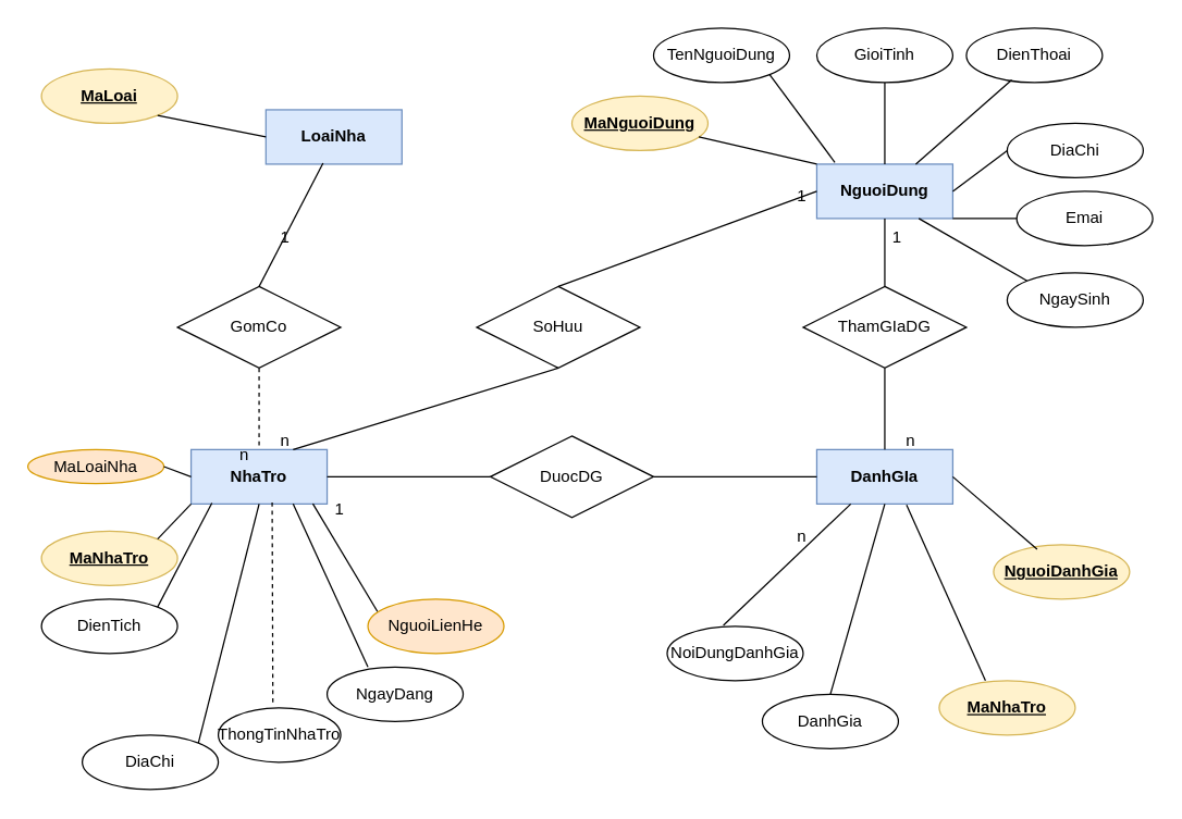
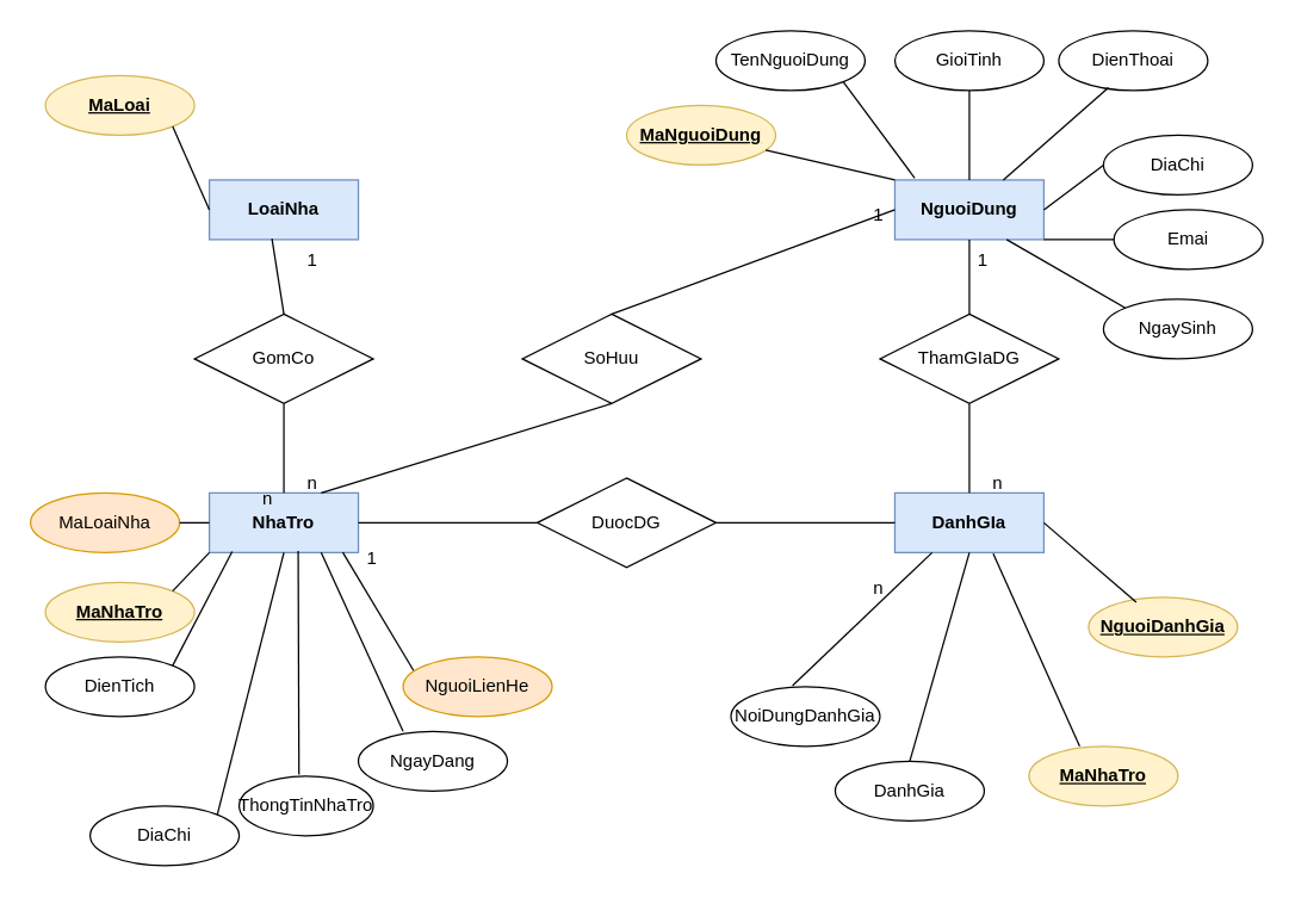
- <mxCell id="2" value="LoaiNha&lt;br&gt;" style="whiteSpace=wrap;html=1;align=center;fillColor=#dae8fc;strokeColor=#6c8ebf;fontStyle=1" parent="1" vertex="1"><mxGeometry x="195" y="80" width="100" height="40" as="geometry" /></mxCell>
+ <mxCell id="2" value="LoaiNha&lt;br&gt;" style="whiteSpace=wrap;html=1;align=center;fillColor=#dae8fc;strokeColor=#6c8ebf;fontStyle=1" parent="1" vertex="1"><mxGeometry x="140" y="120" width="100" height="40" as="geometry" /></mxCell>
- <mxCell id="10" value="" style="endArrow=none;html=1;rounded=0;exitX=0.5;exitY=1;exitDx=0;exitDy=0;entryX=0.5;entryY=0;entryDx=0;entryDy=0;dashed=1;" parent="1" source="6" target="4" edge="1"><mxGeometry relative="1" as="geometry"><mxPoint x="240" y="310" as="sourcePoint" /><mxPoint x="400" y="310" as="targetPoint" /></mxGeometry></mxCell>
+ <mxCell id="10" value="" style="endArrow=none;html=1;rounded=0;exitX=0.5;exitY=1;exitDx=0;exitDy=0;entryX=0.5;entryY=0;entryDx=0;entryDy=0;" parent="1" source="6" target="4" edge="1"><mxGeometry relative="1" as="geometry"><mxPoint x="240" y="310" as="sourcePoint" /><mxPoint x="400" y="310" as="targetPoint" /></mxGeometry></mxCell>
- <mxCell id="27" value="MaLoaiNha" style="ellipse;whiteSpace=wrap;html=1;align=center;fillColor=#ffe6cc;strokeColor=#d79b00;" parent="1" vertex="1"><mxGeometry x="20" y="330" width="100" height="25" as="geometry" /></mxCell>
+ <mxCell id="27" value="MaLoaiNha" style="ellipse;whiteSpace=wrap;html=1;align=center;fillColor=#ffe6cc;strokeColor=#d79b00;" parent="1" vertex="1"><mxGeometry y="330" width="100" height="40" as="geometry" x="20" /></mxCell>
- <mxCell id="34" value="" style="endArrow=none;html=1;rounded=0;exitX=0.596;exitY=0.972;exitDx=0;exitDy=0;exitPerimeter=0;entryX=0.446;entryY=-0.025;entryDx=0;entryDy=0;entryPerimeter=0;dashed=1;" parent="1" source="4" target="33" edge="1"><mxGeometry relative="1" as="geometry"><mxPoint x="240" y="450" as="sourcePoint" /><mxPoint x="400" y="450" as="targetPoint" /></mxGeometry></mxCell>
+ <mxCell id="34" value="" style="endArrow=none;html=1;rounded=0;exitX=0.596;exitY=0.972;exitDx=0;exitDy=0;exitPerimeter=0;entryX=0.446;entryY=-0.025;entryDx=0;entryDy=0;entryPerimeter=0;" parent="1" source="4" target="33" edge="1"><mxGeometry relative="1" as="geometry"><mxPoint x="240" y="450" as="sourcePoint" /><mxPoint x="400" y="450" as="targetPoint" /></mxGeometry></mxCell>
